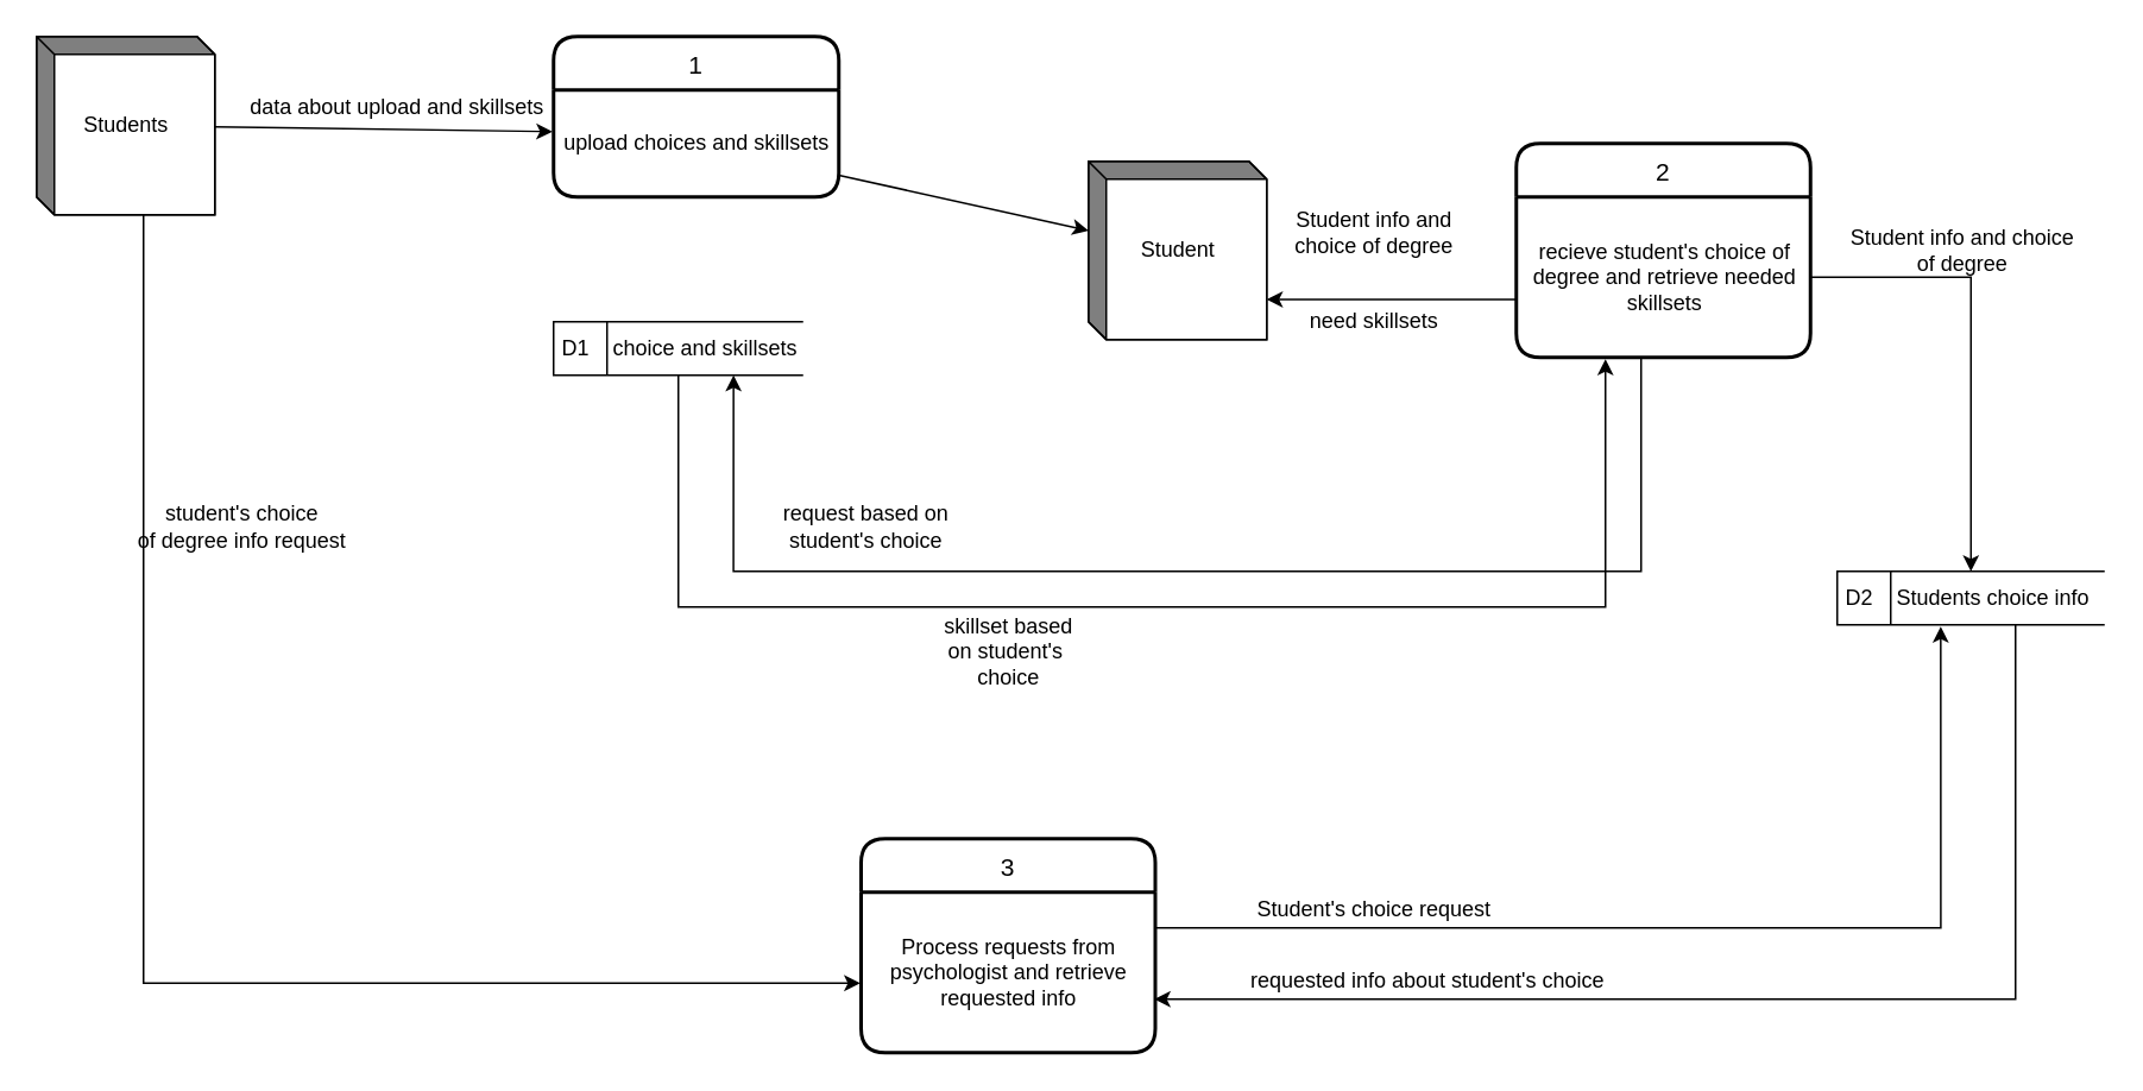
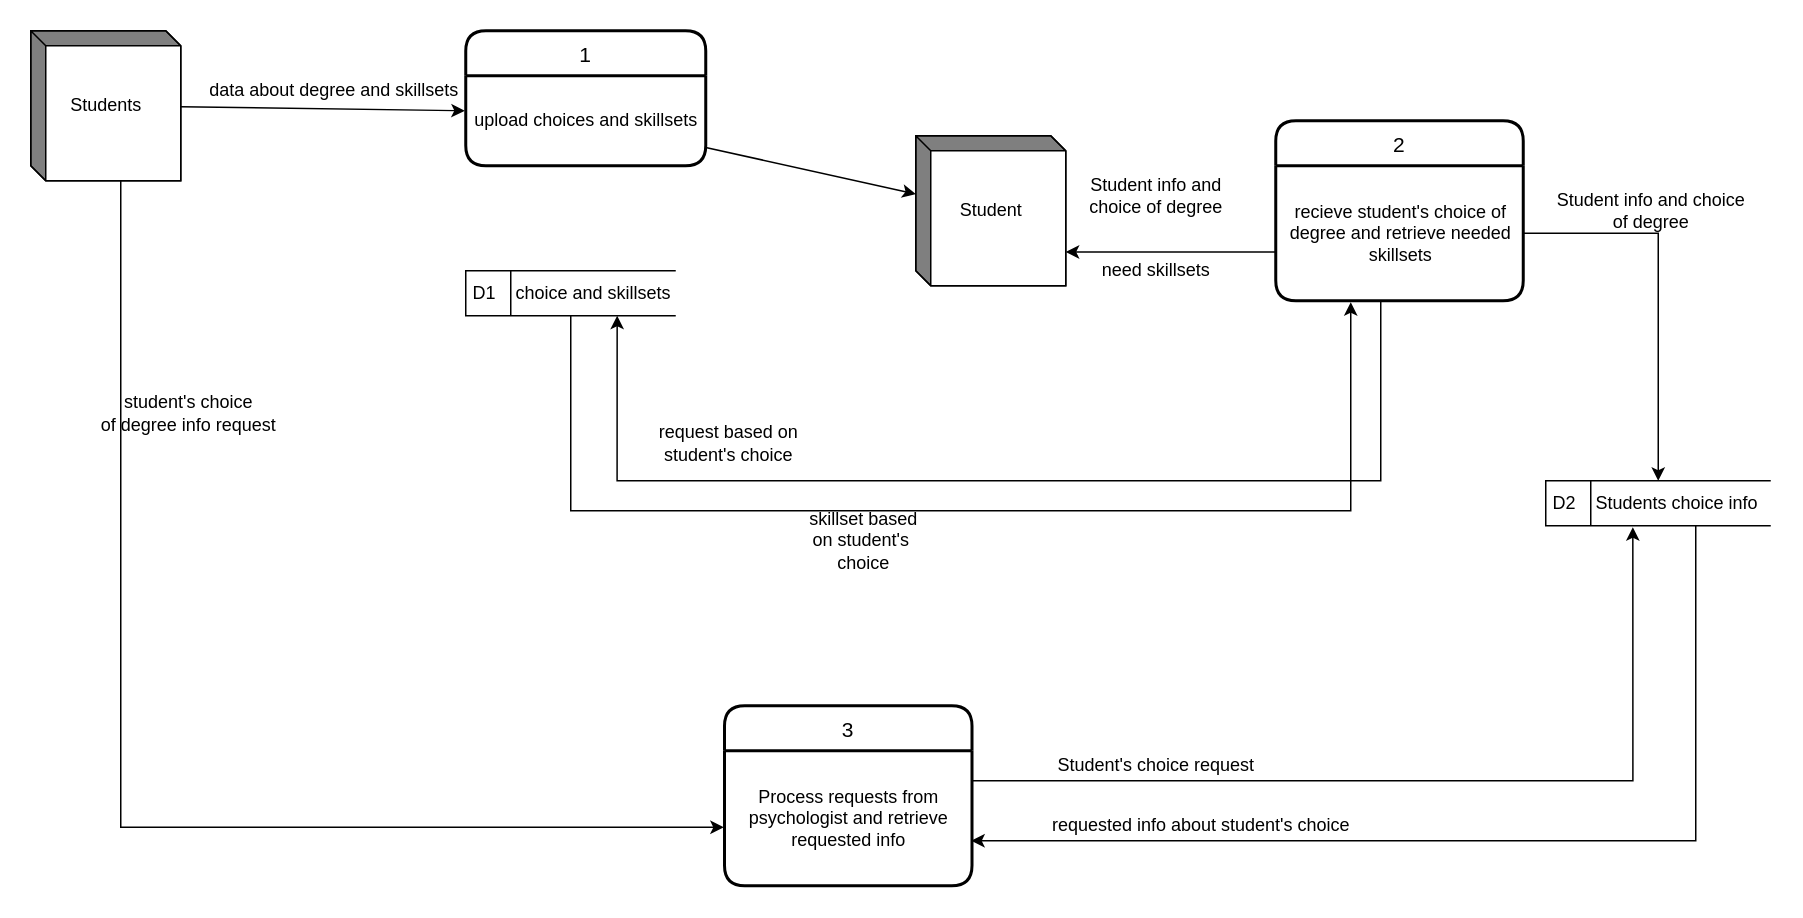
- <mxCell id="9" value="data about upload and skillsets" style="text;html=1;align=center;verticalAlign=middle;resizable=0;points=[];autosize=1;" parent="1" vertex="1"><mxGeometry x="132" y="50" width="180" height="20" as="geometry" /></mxCell>
+ <mxCell id="9" value="data about degree and skillsets" style="text;html=1;align=center;verticalAlign=middle;resizable=0;points=[];autosize=1;" parent="1" vertex="1"><mxGeometry x="132" y="50" width="180" height="20" as="geometry" /></mxCell>
- <mxCell id="24" value="student's choice&lt;br&gt;of degree info request" style="text;html=1;align=center;verticalAlign=middle;resizable=0;points=[];autosize=1;" vertex="1" parent="1"><mxGeometry x="70" y="280" width="130" height="30" as="geometry" /></mxCell>
+ <mxCell id="24" value="student's choice&lt;br&gt;of degree info request" style="text;html=1;align=center;verticalAlign=middle;resizable=0;points=[];autosize=1;" vertex="1" parent="1"><mxGeometry x="60" y="260" width="130" height="30" as="geometry" /></mxCell>
- <mxCell id="20" value="skillset based &lt;br&gt;on student's&amp;nbsp;&lt;br&gt;choice" style="text;html=1;align=center;verticalAlign=middle;resizable=0;points=[];autosize=1;" parent="1" vertex="1"><mxGeometry x="520" y="340" width="90" height="50" as="geometry" /></mxCell>
+ <mxCell id="20" value="skillset based &lt;br&gt;on student's&amp;nbsp;&lt;br&gt;choice" style="text;html=1;align=center;verticalAlign=middle;resizable=0;points=[];autosize=1;" parent="1" vertex="1"><mxGeometry x="530" y="335" width="90" height="50" as="geometry" /></mxCell>
